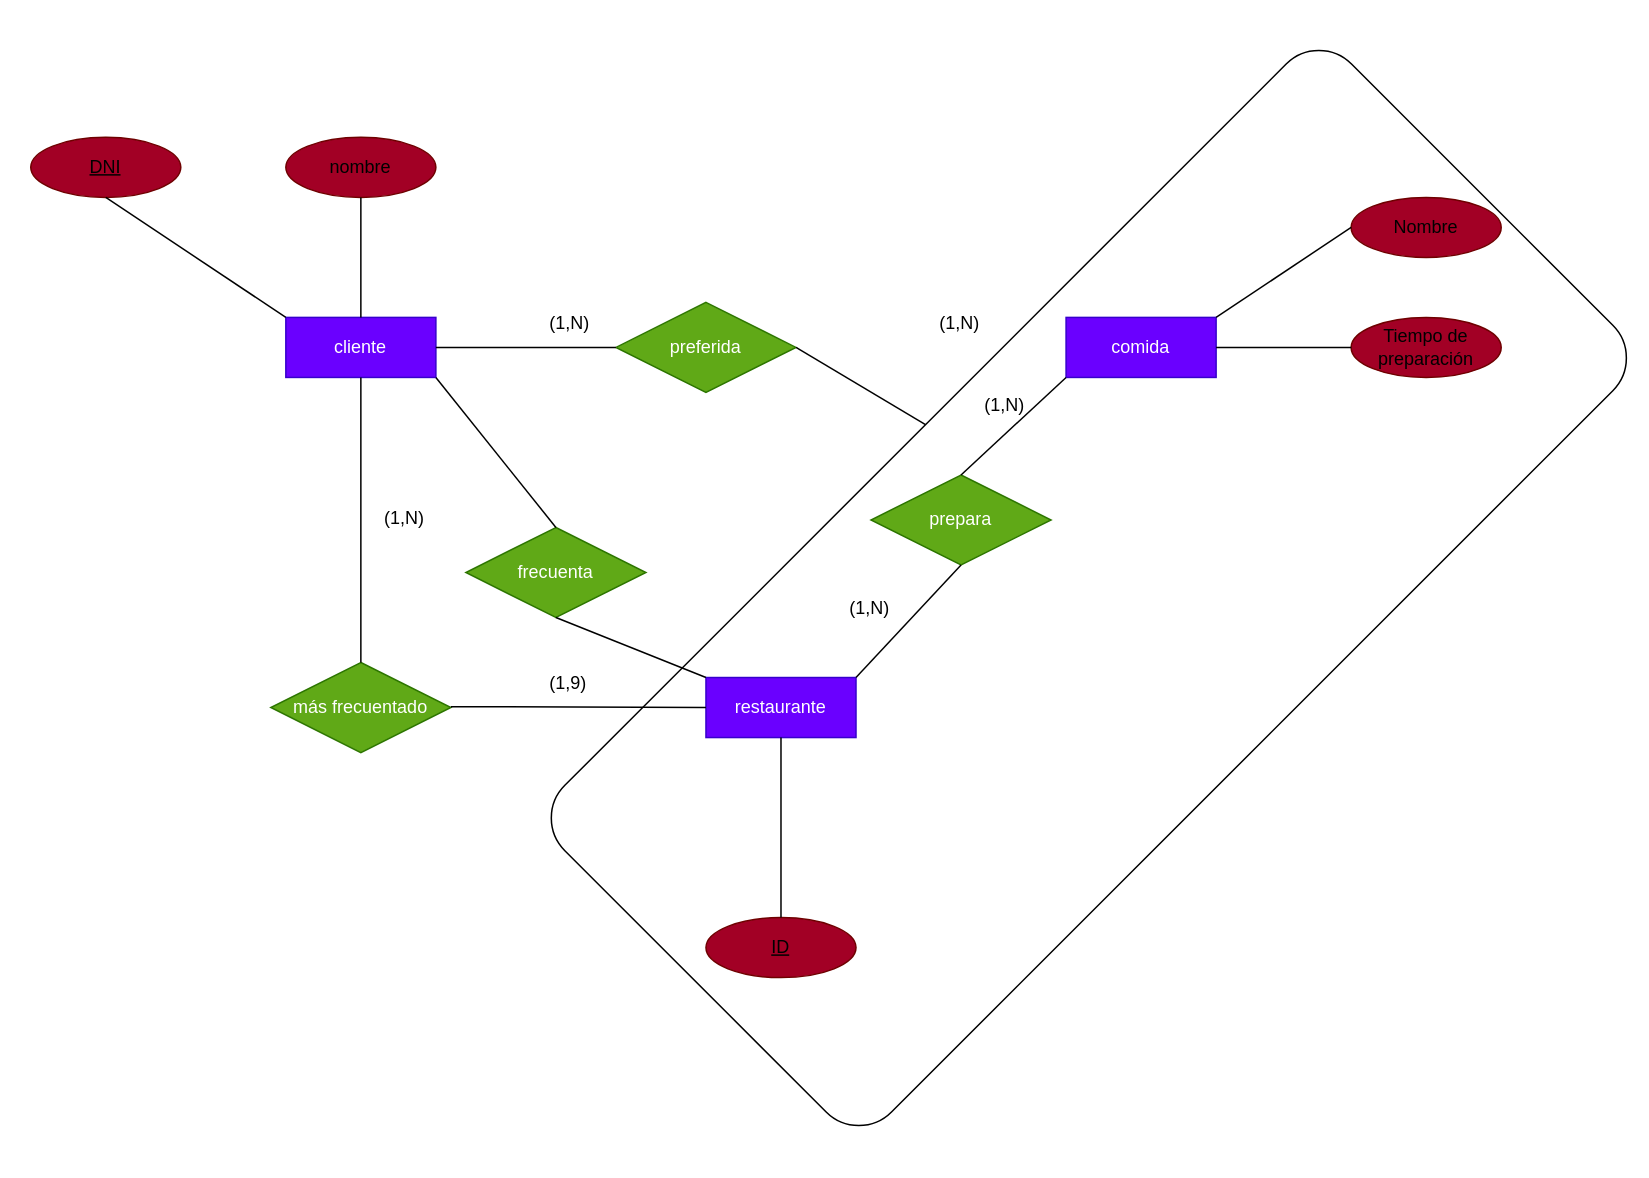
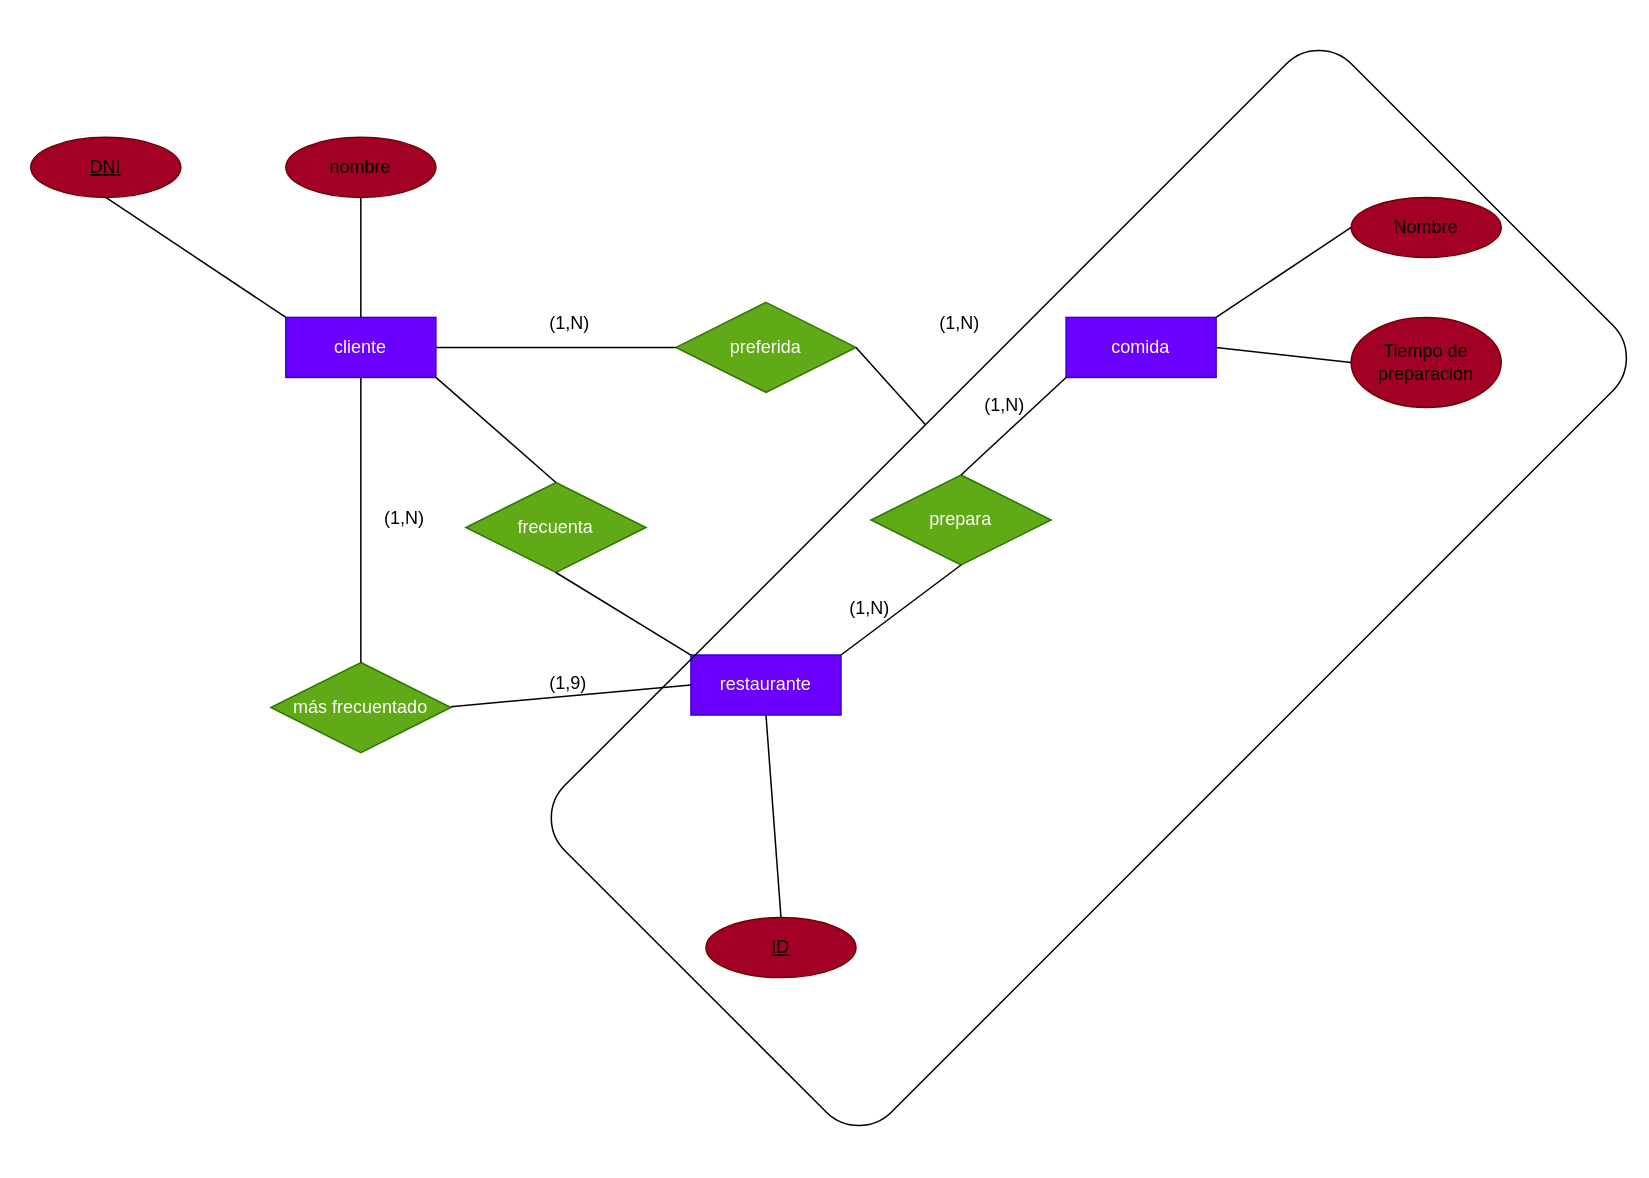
- <mxCell id="24" value="preferida" style="shape=rhombus;perimeter=rhombusPerimeter;whiteSpace=wrap;html=1;align=center;fillColor=#60a917;fontColor=#ffffff;strokeColor=#2D7600;" vertex="1" parent="1"><mxGeometry x="410" y="201" width="120" height="60" as="geometry" /></mxCell>
+ <mxCell id="24" value="preferida" style="shape=rhombus;perimeter=rhombusPerimeter;whiteSpace=wrap;html=1;align=center;fillColor=#60a917;fontColor=#ffffff;strokeColor=#2D7600;" vertex="1" parent="1"><mxGeometry x="450" y="201" width="120" height="60" as="geometry" /></mxCell>
- <mxCell id="20" value="Tiempo de preparación" style="ellipse;whiteSpace=wrap;html=1;align=center;fillColor=#a20025;strokeColor=#6F0000;" vertex="1" parent="1"><mxGeometry x="900" y="211" width="100" height="40" as="geometry" /></mxCell>
+ <mxCell id="20" value="Tiempo de preparación" style="ellipse;whiteSpace=wrap;html=1;align=center;fillColor=#a20025;strokeColor=#6F0000;" vertex="1" parent="1"><mxGeometry x="900" y="211" width="100" height="60" as="geometry" /></mxCell>
- <mxCell id="30" value="frecuenta" style="shape=rhombus;perimeter=rhombusPerimeter;whiteSpace=wrap;html=1;align=center;fillColor=#60a917;fontColor=#ffffff;strokeColor=#2D7600;" vertex="1" parent="1"><mxGeometry x="310" y="351" width="120" height="60" as="geometry" /></mxCell>
+ <mxCell id="30" value="frecuenta" style="shape=rhombus;perimeter=rhombusPerimeter;whiteSpace=wrap;html=1;align=center;fillColor=#60a917;fontColor=#ffffff;strokeColor=#2D7600;" vertex="1" parent="1"><mxGeometry x="310" y="321" width="120" height="60" as="geometry" /></mxCell>
- <mxCell id="3" value="restaurante" style="whiteSpace=wrap;html=1;align=center;fillColor=#6a00ff;fontColor=#ffffff;strokeColor=#3700CC;" vertex="1" parent="1"><mxGeometry x="470" y="451" width="100" height="40" as="geometry" /></mxCell>
+ <mxCell id="3" value="restaurante" style="whiteSpace=wrap;html=1;align=center;fillColor=#6a00ff;fontColor=#ffffff;strokeColor=#3700CC;" vertex="1" parent="1"><mxGeometry x="460" y="436" width="100" height="40" as="geometry" /></mxCell>
